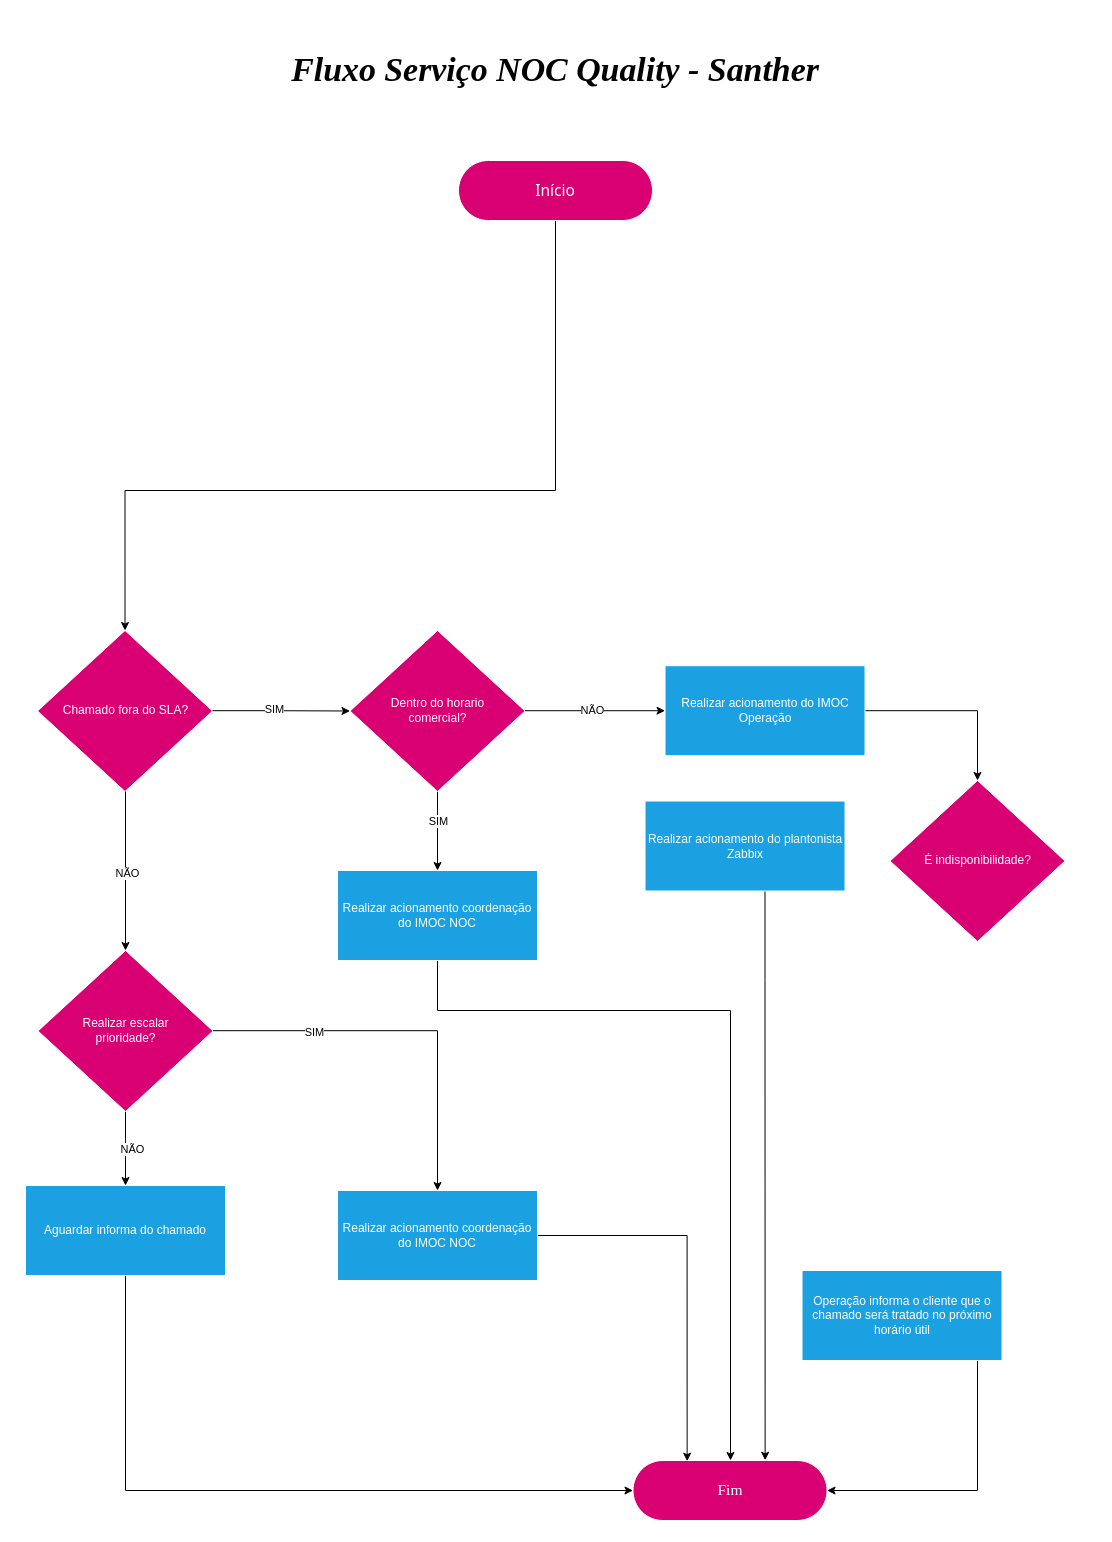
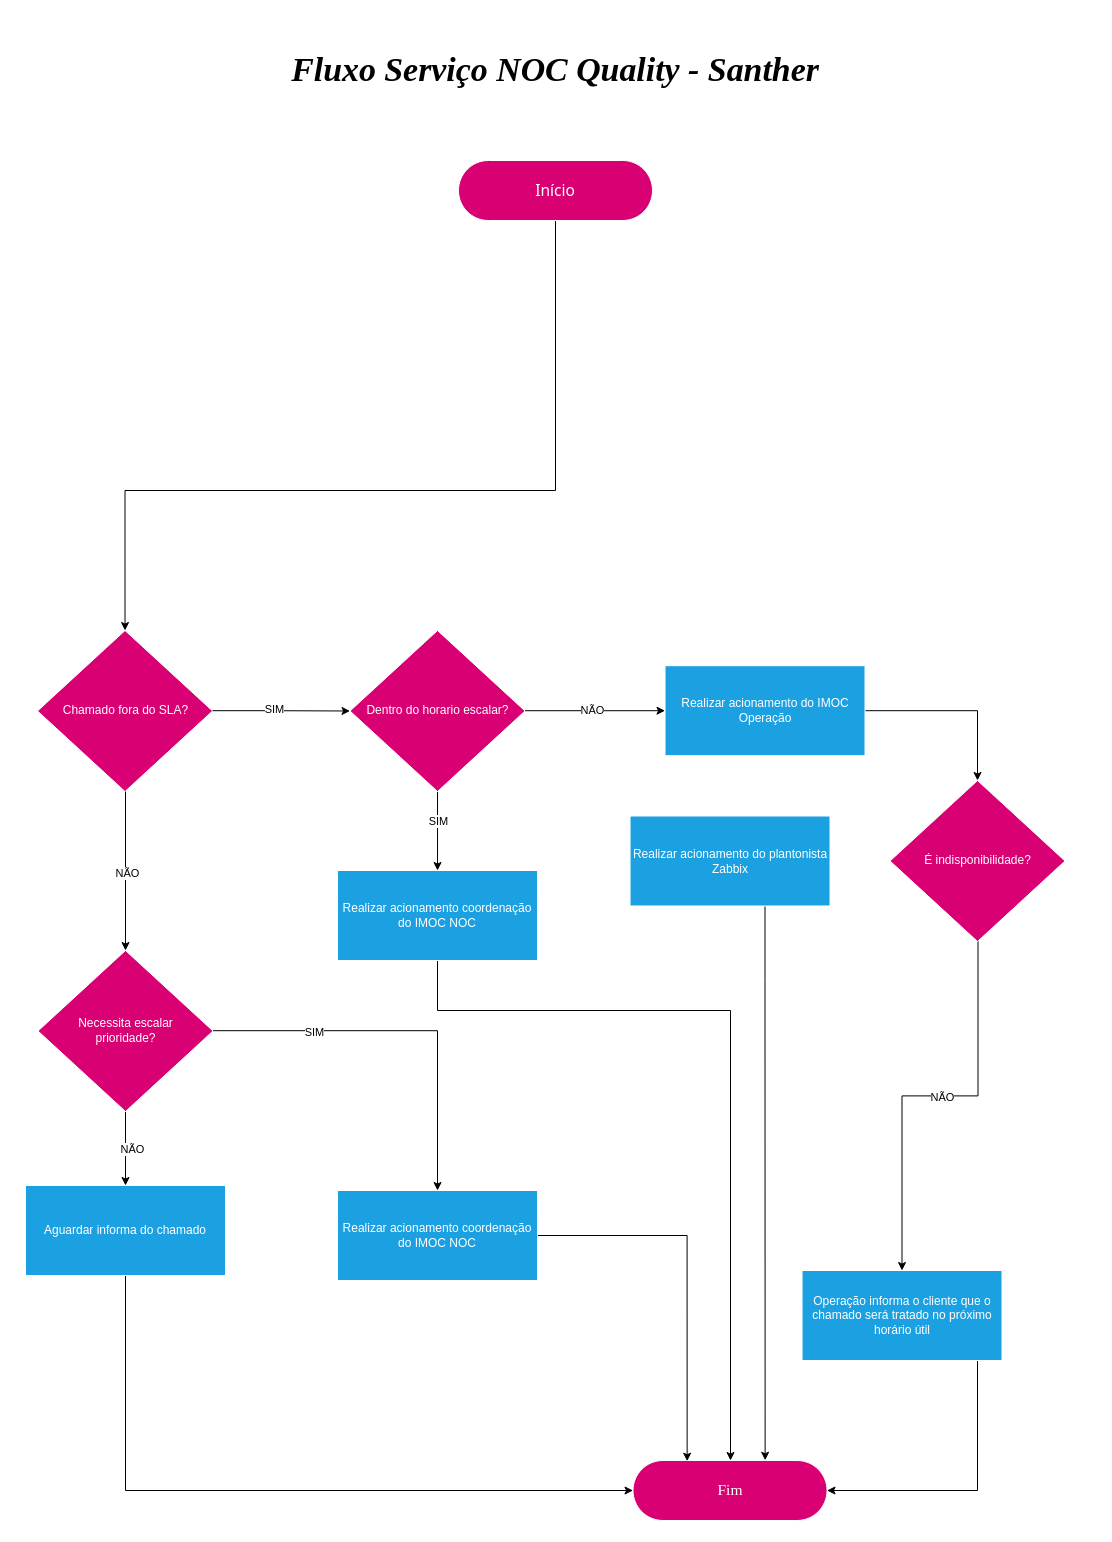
- <mxCell id="31" value="&lt;font color=&quot;#ffffff&quot;&gt;Dentro do horario comercial?&lt;/font&gt;" style="text;vsdxID=222;fillColor=none;gradientColor=none;strokeColor=none;spacingTop=-1;spacingBottom=-1;spacingLeft=4;spacingRight=4;points=[[1,0.5,0],[0.5,0,0],[0.5,0,0],[0.51,0.99,0],[0.52,0.98,0]];labelBackgroundColor=none;rounded=0;html=1;whiteSpace=wrap;verticalAlign=middle;align=center;overflow=width;;html=1;" vertex="1" parent="30"><mxGeometry x="14.66" y="19.61" width="146.64" height="121.19" as="geometry" /></mxCell>
+ <mxCell id="31" value="&lt;font color=&quot;#ffffff&quot;&gt;Dentro do horario escalar?&lt;/font&gt;" style="text;vsdxID=222;fillColor=none;gradientColor=none;strokeColor=none;spacingTop=-1;spacingBottom=-1;spacingLeft=4;spacingRight=4;points=[[1,0.5,0],[0.5,0,0],[0.5,0,0],[0.51,0.99,0],[0.52,0.98,0]];labelBackgroundColor=none;rounded=0;html=1;whiteSpace=wrap;verticalAlign=middle;align=center;overflow=width;;html=1;" vertex="1" parent="30"><mxGeometry x="14.66" y="19.61" width="146.64" height="121.19" as="geometry" /></mxCell>
- <mxCell id="33" value="&lt;font color=&quot;#ffffff&quot;&gt;Realizar acionamento do plantonista Zabbix&lt;br&gt;&lt;/font&gt;" style="verticalAlign=middle;align=center;overflow=width;vsdxID=64;fillColor=#1ba1e2;gradientColor=none;shape=stencil(nZBLDoAgDERP0z3SIyjew0SURgSD+Lu9kMZoXLhwN9O+tukAlrNpJg1SzDH4QW/URgNYgZTkjA4UkwJUgGXng+6DX1zLfmoymdXo17xh5zmRJ6Q42BWCfc2oJfdAr+Yv+AP9Cb7OJ3H/2JG1HNGz/84klThPVCc=);strokeColor=#ffffff;spacingTop=-1;spacingBottom=-1;spacingLeft=4;spacingRight=4;points=[[1,0.5,0],[0.5,0.5,0],[0.5,0,0]];labelBackgroundColor=none;rounded=0;html=1;whiteSpace=wrap;" vertex="1" parent="1"><mxGeometry x="644.52" y="800.5" width="200" height="90" as="geometry" /></mxCell>
+ <mxCell id="33" value="&lt;font color=&quot;#ffffff&quot;&gt;Realizar acionamento do plantonista Zabbix&lt;br&gt;&lt;/font&gt;" style="verticalAlign=middle;align=center;overflow=width;vsdxID=64;fillColor=#1ba1e2;gradientColor=none;shape=stencil(nZBLDoAgDERP0z3SIyjew0SURgSD+Lu9kMZoXLhwN9O+tukAlrNpJg1SzDH4QW/URgNYgZTkjA4UkwJUgGXng+6DX1zLfmoymdXo17xh5zmRJ6Q42BWCfc2oJfdAr+Yv+AP9Cb7OJ3H/2JG1HNGz/84klThPVCc=);strokeColor=#ffffff;spacingTop=-1;spacingBottom=-1;spacingLeft=4;spacingRight=4;points=[[1,0.5,0],[0.5,0.5,0],[0.5,0,0]];labelBackgroundColor=none;rounded=0;html=1;whiteSpace=wrap;" vertex="1" parent="1"><mxGeometry x="629.52" y="815.5" width="200" height="90" as="geometry" /></mxCell>
- <mxCell id="27" value="&lt;font color=&quot;#ffffff&quot;&gt;Realizar escalar prioridade?&lt;br&gt;&lt;/font&gt;" style="text;vsdxID=222;fillColor=none;gradientColor=none;strokeColor=none;spacingTop=-1;spacingBottom=-1;spacingLeft=4;spacingRight=4;points=[[1,0.5,0],[0.5,0,0],[0.5,0,0],[0.51,0.99,0],[0.52,0.98,0]];labelBackgroundColor=none;rounded=0;html=1;whiteSpace=wrap;verticalAlign=middle;align=center;overflow=width;;html=1;" vertex="1" parent="26"><mxGeometry x="14.66" y="19.61" width="146.64" height="121.19" as="geometry" /></mxCell>
+ <mxCell id="27" value="&lt;font color=&quot;#ffffff&quot;&gt;Necessita escalar prioridade?&lt;br&gt;&lt;/font&gt;" style="text;vsdxID=222;fillColor=none;gradientColor=none;strokeColor=none;spacingTop=-1;spacingBottom=-1;spacingLeft=4;spacingRight=4;points=[[1,0.5,0],[0.5,0,0],[0.5,0,0],[0.51,0.99,0],[0.52,0.98,0]];labelBackgroundColor=none;rounded=0;html=1;whiteSpace=wrap;verticalAlign=middle;align=center;overflow=width;;html=1;" vertex="1" parent="26"><mxGeometry x="14.66" y="19.61" width="146.64" height="121.19" as="geometry" /></mxCell>
+ <mxCell id="36" style="edgeStyle=orthogonalEdgeStyle;rounded=0;orthogonalLoop=1;jettySize=auto;html=1;" edge="1" parent="1" source="39" target="35"><mxGeometry relative="1" as="geometry" /></mxCell>
+ <mxCell id="37" value="NÃO" style="edgeLabel;html=1;align=center;verticalAlign=middle;resizable=0;points=[];" vertex="1" connectable="0" parent="36"><mxGeometry x="-0.005" y="1" relative="1" as="geometry"><mxPoint x="1" as="offset" /></mxGeometry></mxCell>
